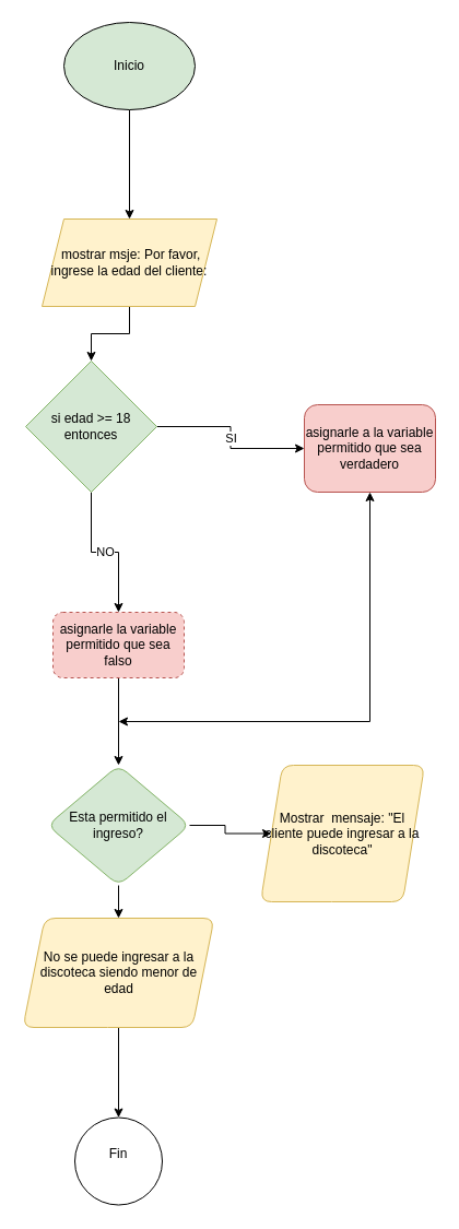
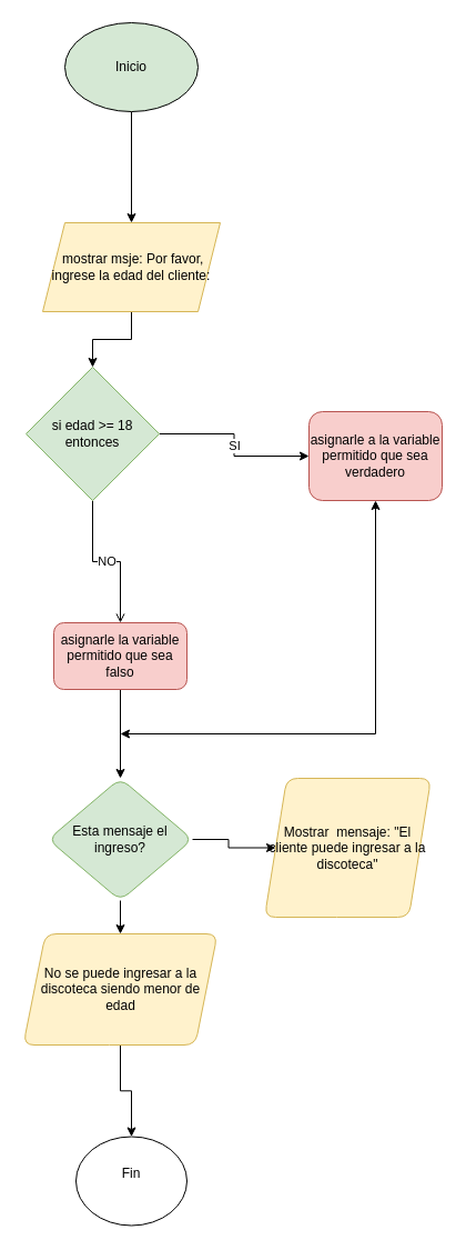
- <mxCell id="7" value="NO" style="edgeStyle=orthogonalEdgeStyle;rounded=0;orthogonalLoop=1;jettySize=auto;html=1;" edge="1" parent="1" source="8" target="11"><mxGeometry relative="1" as="geometry" /></mxCell>
+ <mxCell id="7" value="NO" style="edgeStyle=orthogonalEdgeStyle;rounded=0;orthogonalLoop=1;jettySize=auto;html=1;endArrow=open;" edge="1" parent="1" source="8" target="11"><mxGeometry relative="1" as="geometry" /></mxCell>
- <mxCell id="11" value="asignarle la variable permitido que sea falso" style="rounded=1;whiteSpace=wrap;html=1;fillColor=#f8cecc;strokeColor=#b85450;dashed=1;" vertex="1" parent="1"><mxGeometry x="48" y="560" width="120" height="60" as="geometry" /></mxCell>
+ <mxCell id="11" value="asignarle la variable permitido que sea falso" style="rounded=1;whiteSpace=wrap;html=1;fillColor=#f8cecc;strokeColor=#b85450;" vertex="1" parent="1"><mxGeometry x="48" y="560" width="120" height="60" as="geometry" /></mxCell>
- <mxCell id="14" value="Esta permitido el ingreso?" style="rhombus;whiteSpace=wrap;html=1;rounded=1;fillColor=#d5e8d4;strokeColor=#82b366;" vertex="1" parent="1"><mxGeometry x="43" y="700" width="130" height="110" as="geometry" /></mxCell>
+ <mxCell id="14" value="Esta mensaje el ingreso?" style="rhombus;whiteSpace=wrap;html=1;rounded=1;fillColor=#d5e8d4;strokeColor=#82b366;" vertex="1" parent="1"><mxGeometry x="43" y="700" width="130" height="110" as="geometry" /></mxCell>
- <mxCell id="19" value="Fin&lt;div&gt;&lt;br&gt;&lt;/div&gt;" style="ellipse;whiteSpace=wrap;html=1;rounded=1;" vertex="1" parent="1"><mxGeometry x="68" y="1022.5" width="80" height="80" as="geometry" /></mxCell>
+ <mxCell id="19" value="Fin&lt;div&gt;&lt;br&gt;&lt;/div&gt;" style="ellipse;whiteSpace=wrap;html=1;rounded=1;" vertex="1" parent="1"><mxGeometry x="68" y="1022.5" width="100" height="80" as="geometry" /></mxCell>
